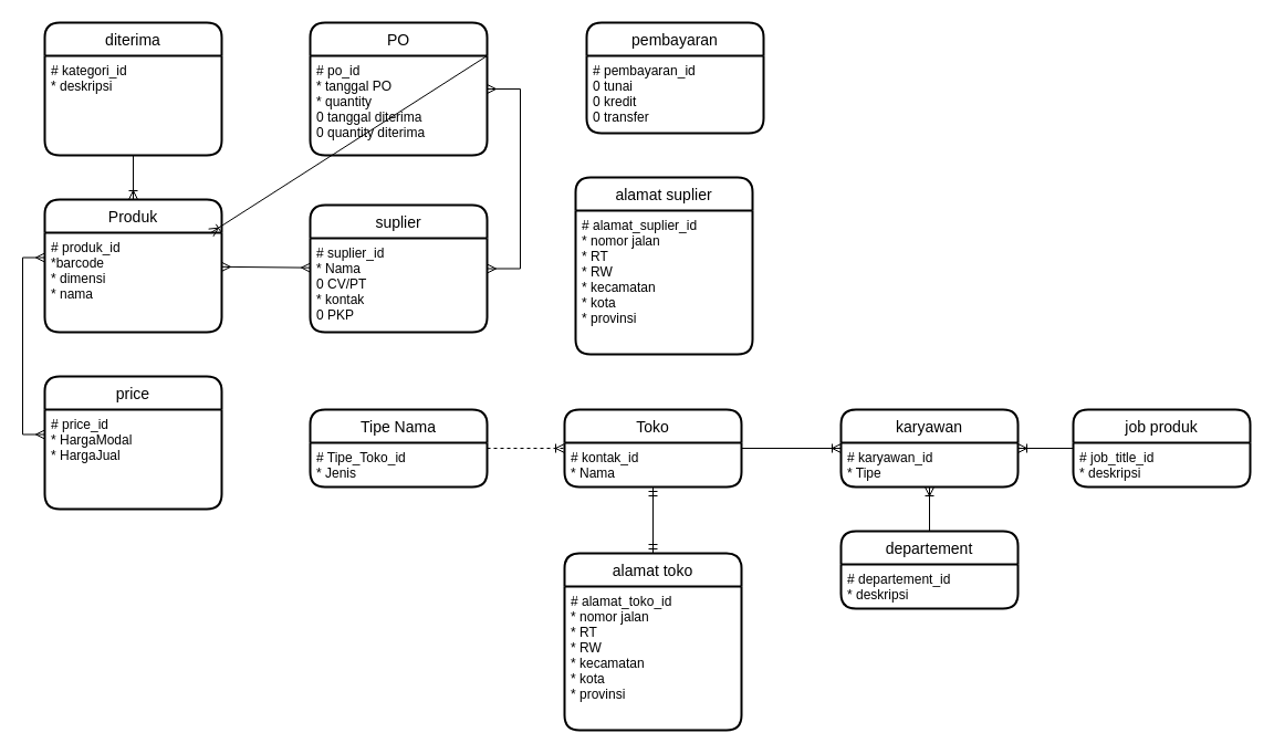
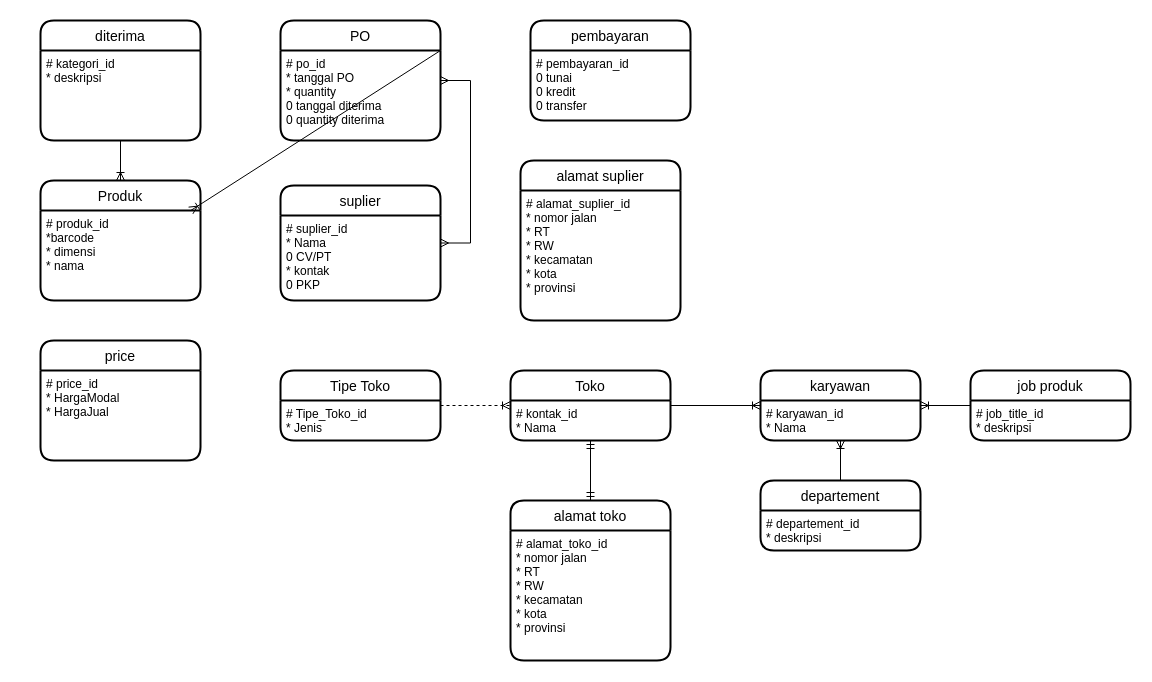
- <mxCell id="13" value="" style="fontSize=12;html=1;endArrow=ERmany;startArrow=ERmany;rounded=0;" parent="1" source="2" target="11" edge="1"><mxGeometry width="100" height="100" relative="1" as="geometry"><mxPoint x="330" y="310" as="sourcePoint" /><mxPoint x="430" y="210" as="targetPoint" /></mxGeometry></mxCell>
- <mxCell id="7" value="" style="fontSize=12;html=1;endArrow=ERmany;startArrow=ERmany;rounded=0;exitX=0;exitY=0.25;exitDx=0;exitDy=0;entryX=0;entryY=0.25;entryDx=0;entryDy=0;edgeStyle=elbowEdgeStyle;" parent="1" source="3" target="6" edge="1"><mxGeometry width="100" height="100" relative="1" as="geometry"><mxPoint x="370" y="420" as="sourcePoint" /><mxPoint x="470" y="320" as="targetPoint" /><Array as="points"><mxPoint x="20" y="313" /></Array></mxGeometry></mxCell>
- <mxCell id="16" value="Tipe Nama" style="swimlane;childLayout=stackLayout;horizontal=1;startSize=30;horizontalStack=0;rounded=1;fontSize=14;fontStyle=0;strokeWidth=2;resizeParent=0;resizeLast=1;shadow=0;dashed=0;align=center;" vertex="1" parent="1"><mxGeometry x="280" y="370" width="160" height="70" as="geometry" /></mxCell>
+ <mxCell id="16" value="Tipe Toko" style="swimlane;childLayout=stackLayout;horizontal=1;startSize=30;horizontalStack=0;rounded=1;fontSize=14;fontStyle=0;strokeWidth=2;resizeParent=0;resizeLast=1;shadow=0;dashed=0;align=center;" vertex="1" parent="1"><mxGeometry x="280" y="370" width="160" height="70" as="geometry" /></mxCell>
- <mxCell id="23" value="# karyawan_id&#10;* Tipe" style="align=left;strokeColor=none;fillColor=none;spacingLeft=4;fontSize=12;verticalAlign=top;resizable=0;rotatable=0;part=1;" vertex="1" parent="22"><mxGeometry y="30" width="160" height="40" as="geometry" /></mxCell>
+ <mxCell id="23" value="# karyawan_id&#10;* Nama" style="align=left;strokeColor=none;fillColor=none;spacingLeft=4;fontSize=12;verticalAlign=top;resizable=0;rotatable=0;part=1;" vertex="1" parent="22"><mxGeometry y="30" width="160" height="40" as="geometry" /></mxCell>
